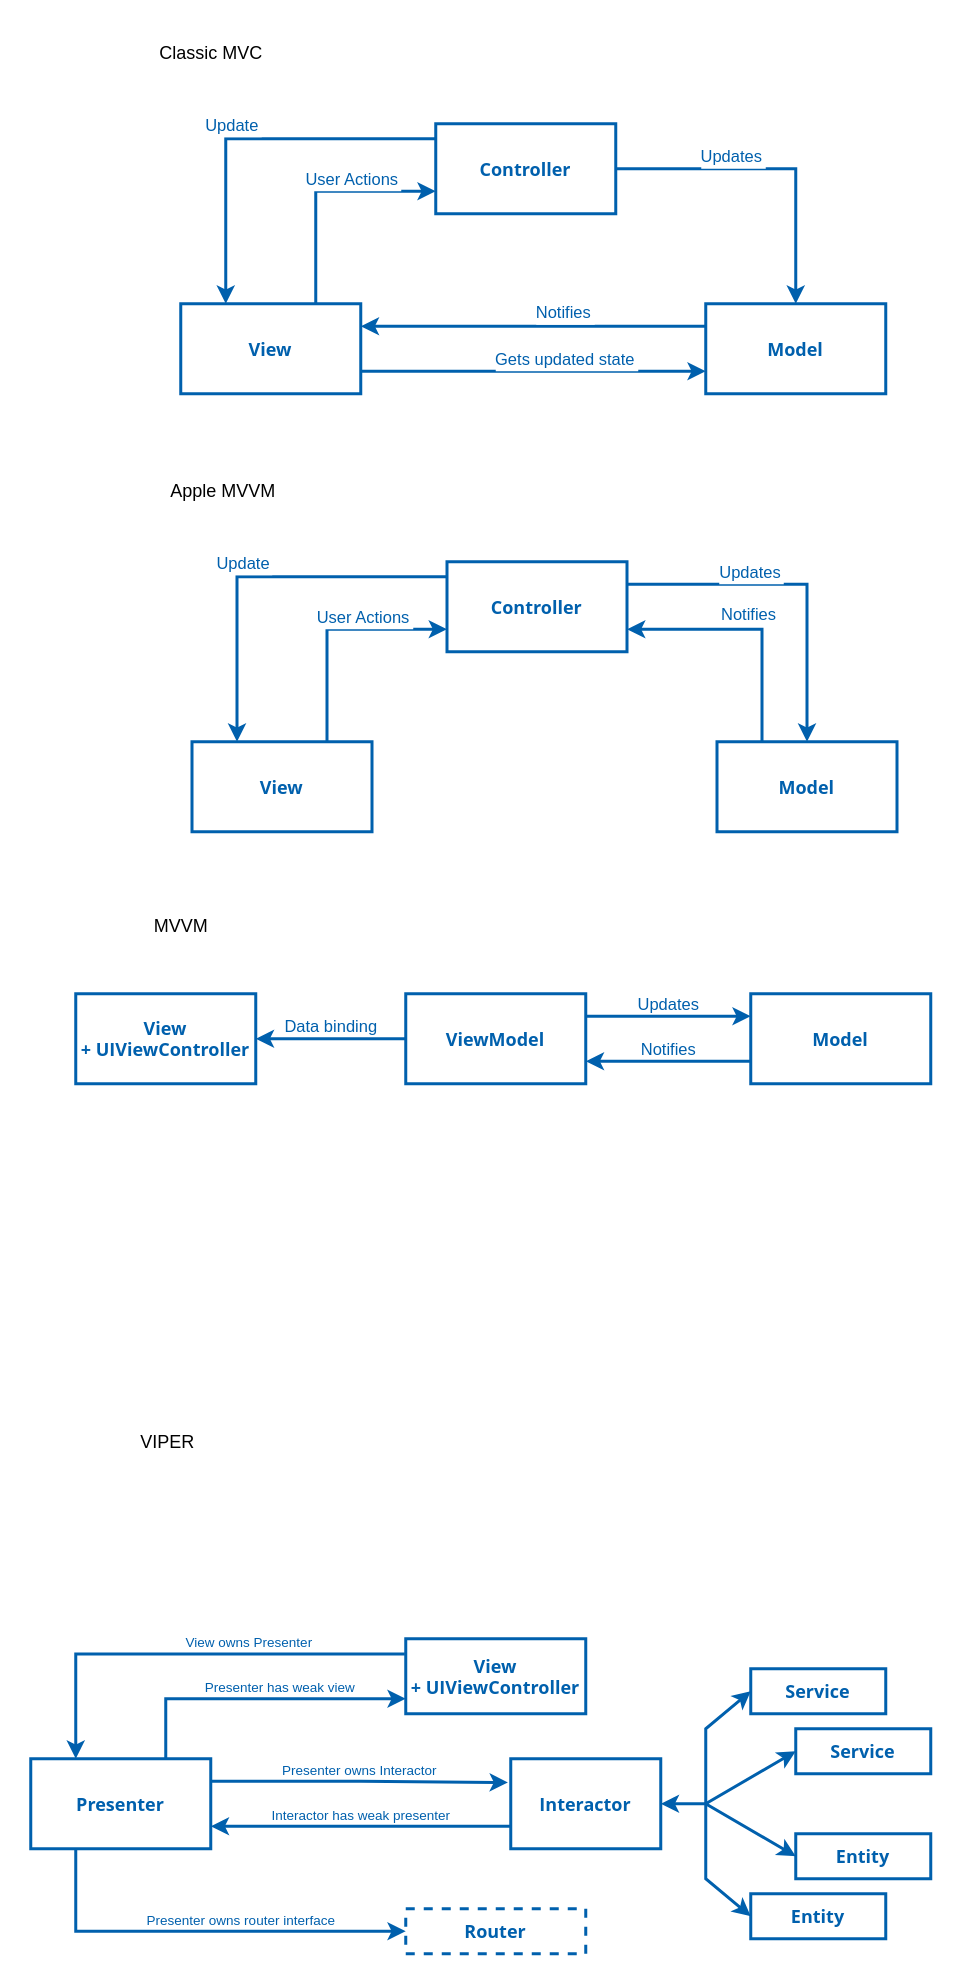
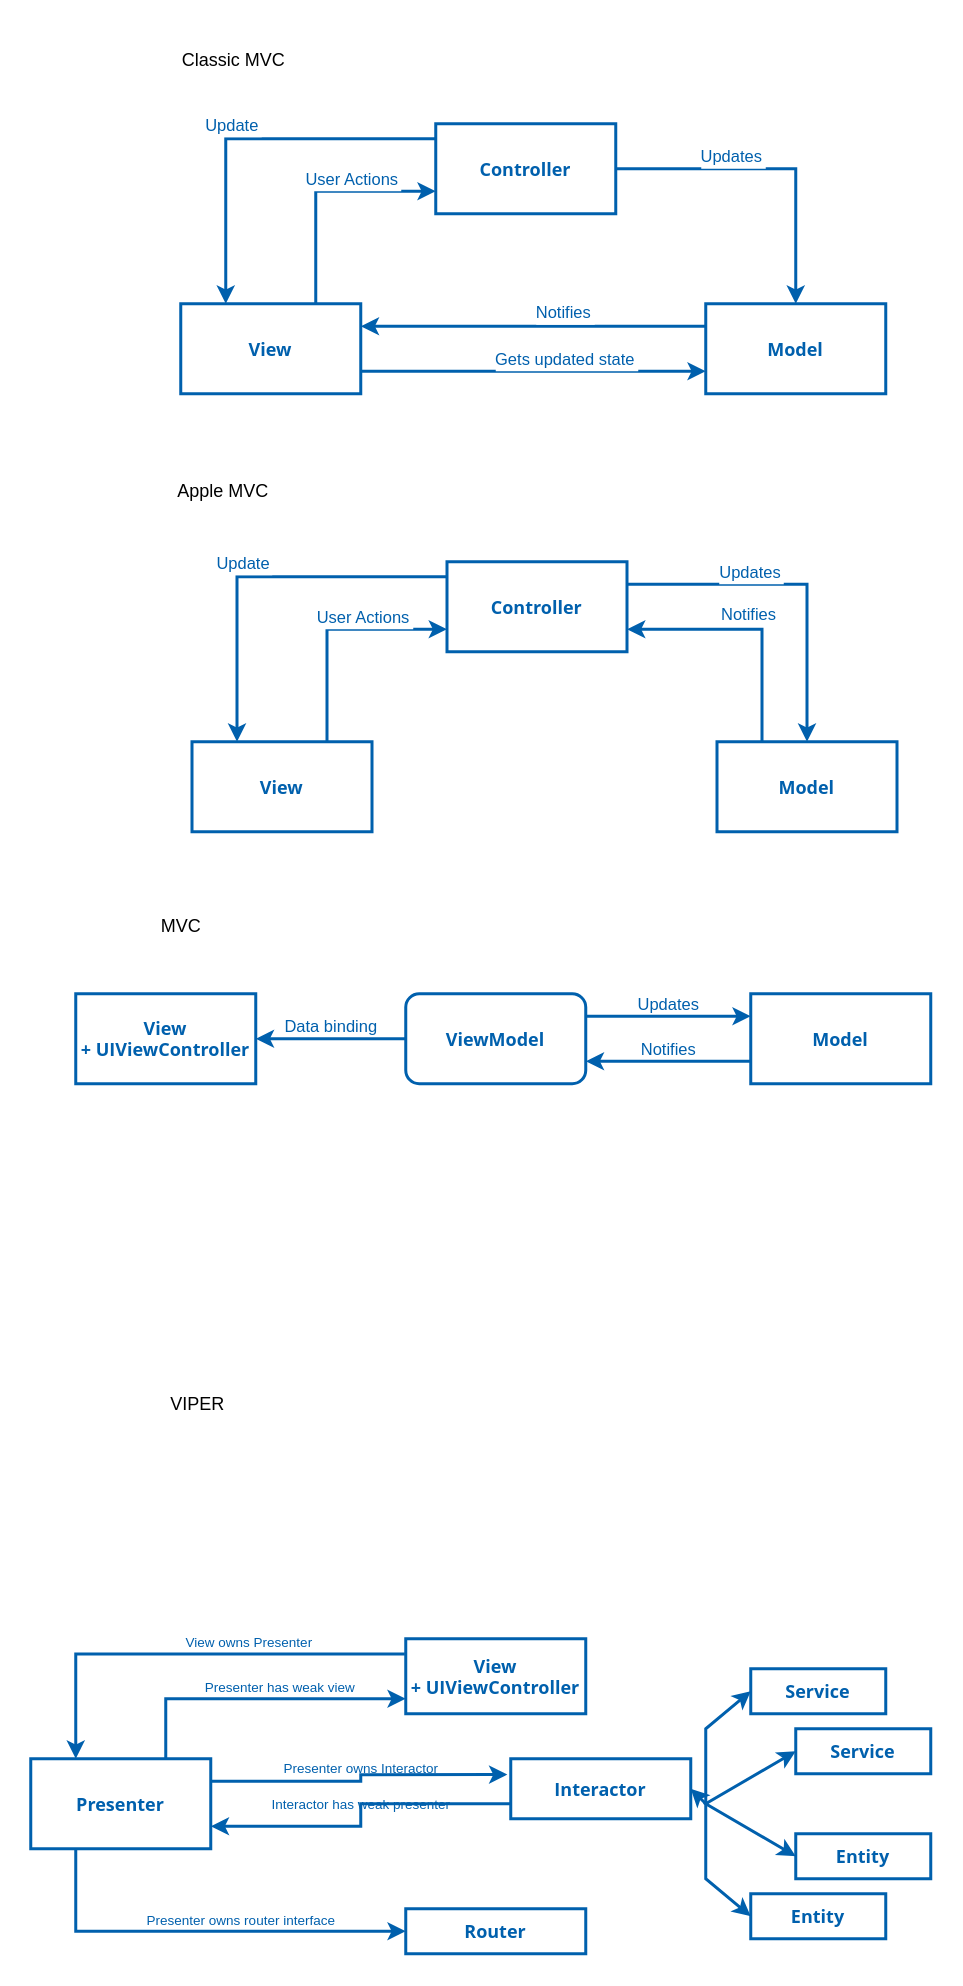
- <mxCell id="15" value="Classic MVC" style="text;html=1;align=center;verticalAlign=middle;resizable=0;points=[];autosize=1;strokeColor=none;fillColor=none;" parent="1" vertex="1"><mxGeometry x="95" y="20" width="90" height="30" as="geometry" /></mxCell>
+ <mxCell id="15" value="Classic MVC" style="text;html=1;align=center;verticalAlign=middle;resizable=0;points=[];autosize=1;strokeColor=none;fillColor=none;" parent="1" vertex="1"><mxGeometry x="110" y="25" width="90" height="30" as="geometry" /></mxCell>
- <mxCell id="27" value="Apple MVVM" style="text;html=1;align=center;verticalAlign=middle;resizable=0;points=[];autosize=1;strokeColor=none;fillColor=none;" parent="1" vertex="1"><mxGeometry x="107.5" y="312" width="80" height="30" as="geometry" /></mxCell>
+ <mxCell id="27" value="Apple MVC" style="text;html=1;align=center;verticalAlign=middle;resizable=0;points=[];autosize=1;strokeColor=none;fillColor=none;" parent="1" vertex="1"><mxGeometry x="107.5" y="312" width="80" height="30" as="geometry" /></mxCell>
- <mxCell id="37" value="MVVM" style="text;html=1;align=center;verticalAlign=middle;resizable=0;points=[];autosize=1;strokeColor=none;fillColor=none;" parent="1" vertex="1"><mxGeometry x="90" y="602" width="60" height="30" as="geometry" /></mxCell>
+ <mxCell id="37" value="MVC" style="text;html=1;align=center;verticalAlign=middle;resizable=0;points=[];autosize=1;strokeColor=none;fillColor=none;" parent="1" vertex="1"><mxGeometry x="90" y="602" width="60" height="30" as="geometry" /></mxCell>
- <mxCell id="32" value="ViewModel" style="rounded=0;fillColor=none;fontFamily=Open Sans;fontColor=#0060ad;strokeColor=#0060ad;strokeWidth=2;fontStyle=1" parent="1" vertex="1"><mxGeometry x="270" y="662" width="120" height="60" as="geometry" /></mxCell>
+ <mxCell id="32" value="ViewModel" style="fillColor=none;fontFamily=Open Sans;fontColor=#0060ad;strokeColor=#0060ad;strokeWidth=2;fontStyle=1;rounded=1;" parent="1" vertex="1"><mxGeometry x="270" y="662" width="120" height="60" as="geometry" /></mxCell>
- <mxCell id="45" value="VIPER" style="text;html=1;align=center;verticalAlign=middle;resizable=0;points=[];autosize=1;strokeColor=none;fillColor=none;" vertex="1" parent="1"><mxGeometry x="81.25" y="946" width="60" height="30" as="geometry" /></mxCell>
+ <mxCell id="45" value="VIPER" style="text;html=1;align=center;verticalAlign=middle;resizable=0;points=[];autosize=1;strokeColor=none;fillColor=none;" vertex="1" parent="1"><mxGeometry x="101.25" y="921" width="60" height="30" as="geometry" /></mxCell>
- <mxCell id="48" value="Interactor" style="rounded=0;fontFamily=Open Sans;fillColor=none;fontColor=#0060ad;strokeColor=#0060ad;strokeWidth=2;fontStyle=1;" vertex="1" parent="1"><mxGeometry x="340" y="1172" width="100" height="60" as="geometry" /></mxCell>
+ <mxCell id="48" value="Interactor" style="rounded=0;fontFamily=Open Sans;fillColor=none;fontColor=#0060ad;strokeColor=#0060ad;strokeWidth=2;fontStyle=1;" vertex="1" parent="1"><mxGeometry x="340" y="1172" width="120" height="40" as="geometry" /></mxCell>
- <mxCell id="38" value="Router" style="rounded=0;fillColor=none;fontFamily=Open Sans;fontColor=#0060ad;strokeColor=#0060ad;strokeWidth=2;fontStyle=1;dashed=1;" vertex="1" parent="1"><mxGeometry x="270" y="1272" width="120" height="30" as="geometry" /></mxCell>
+ <mxCell id="38" value="Router" style="rounded=0;fillColor=none;fontFamily=Open Sans;fontColor=#0060ad;strokeColor=#0060ad;strokeWidth=2;fontStyle=1" vertex="1" parent="1"><mxGeometry x="270" y="1272" width="120" height="30" as="geometry" /></mxCell>
